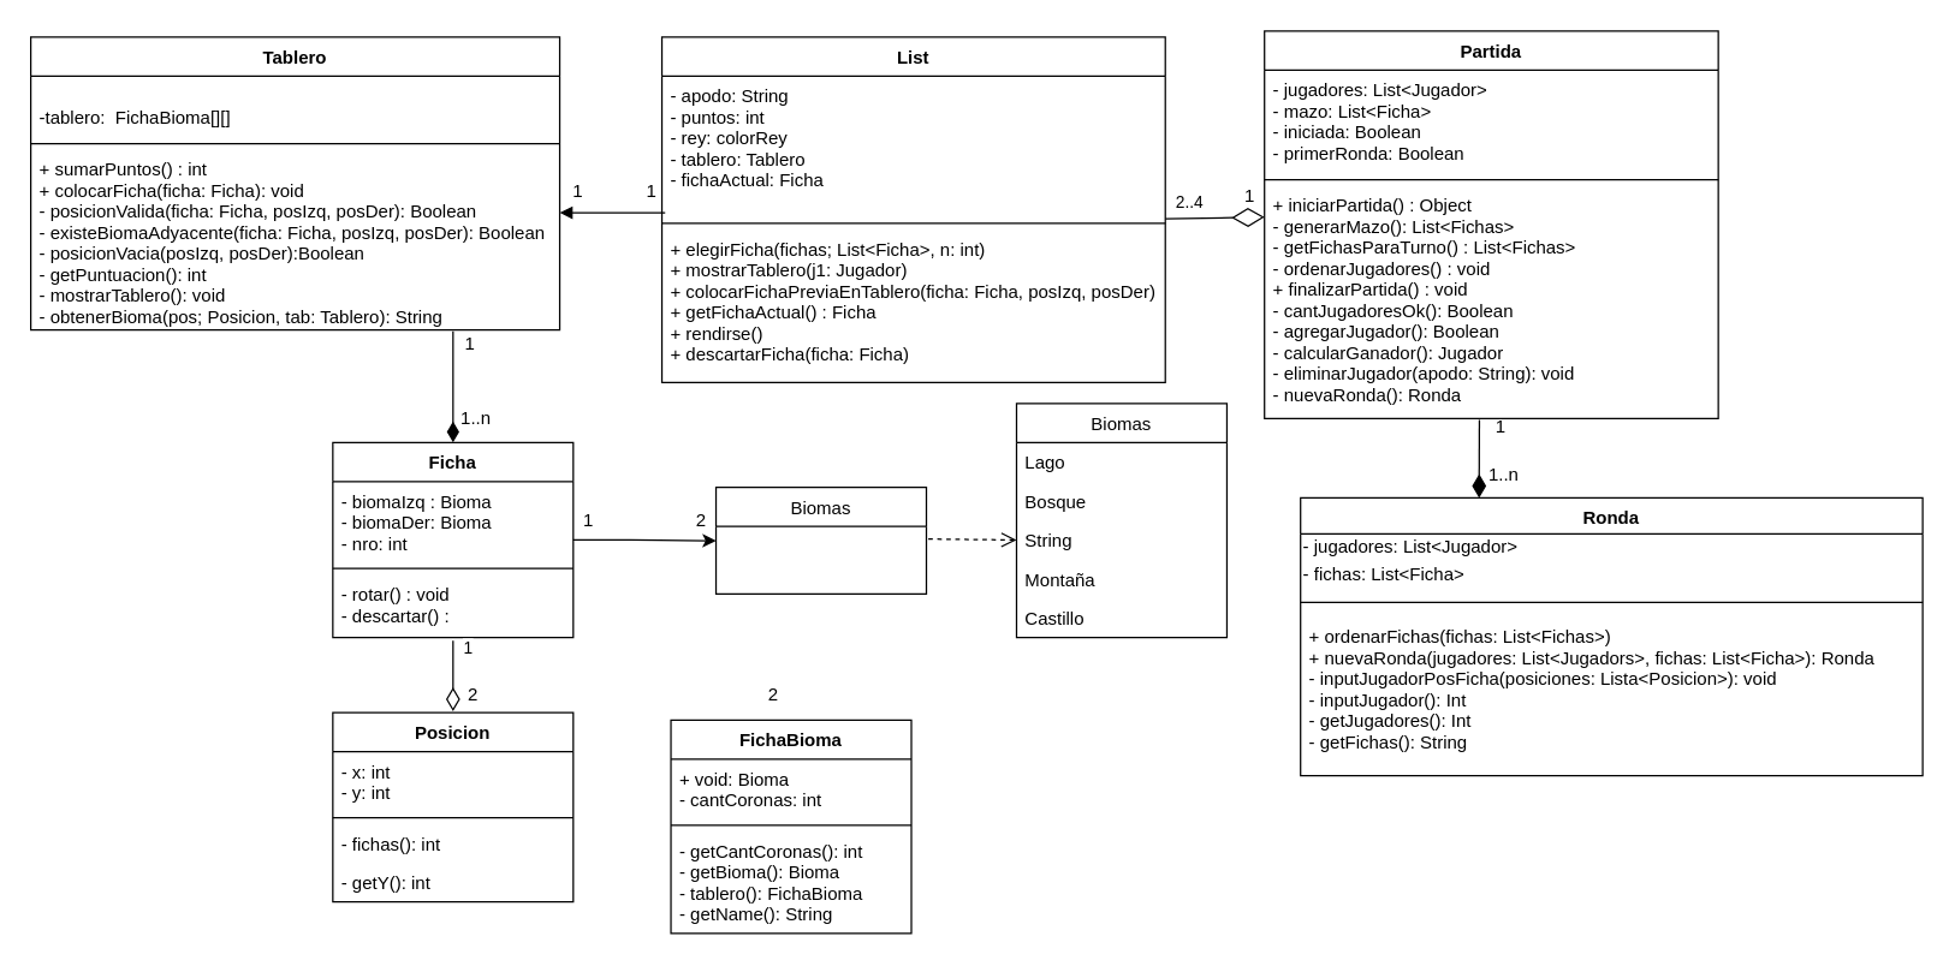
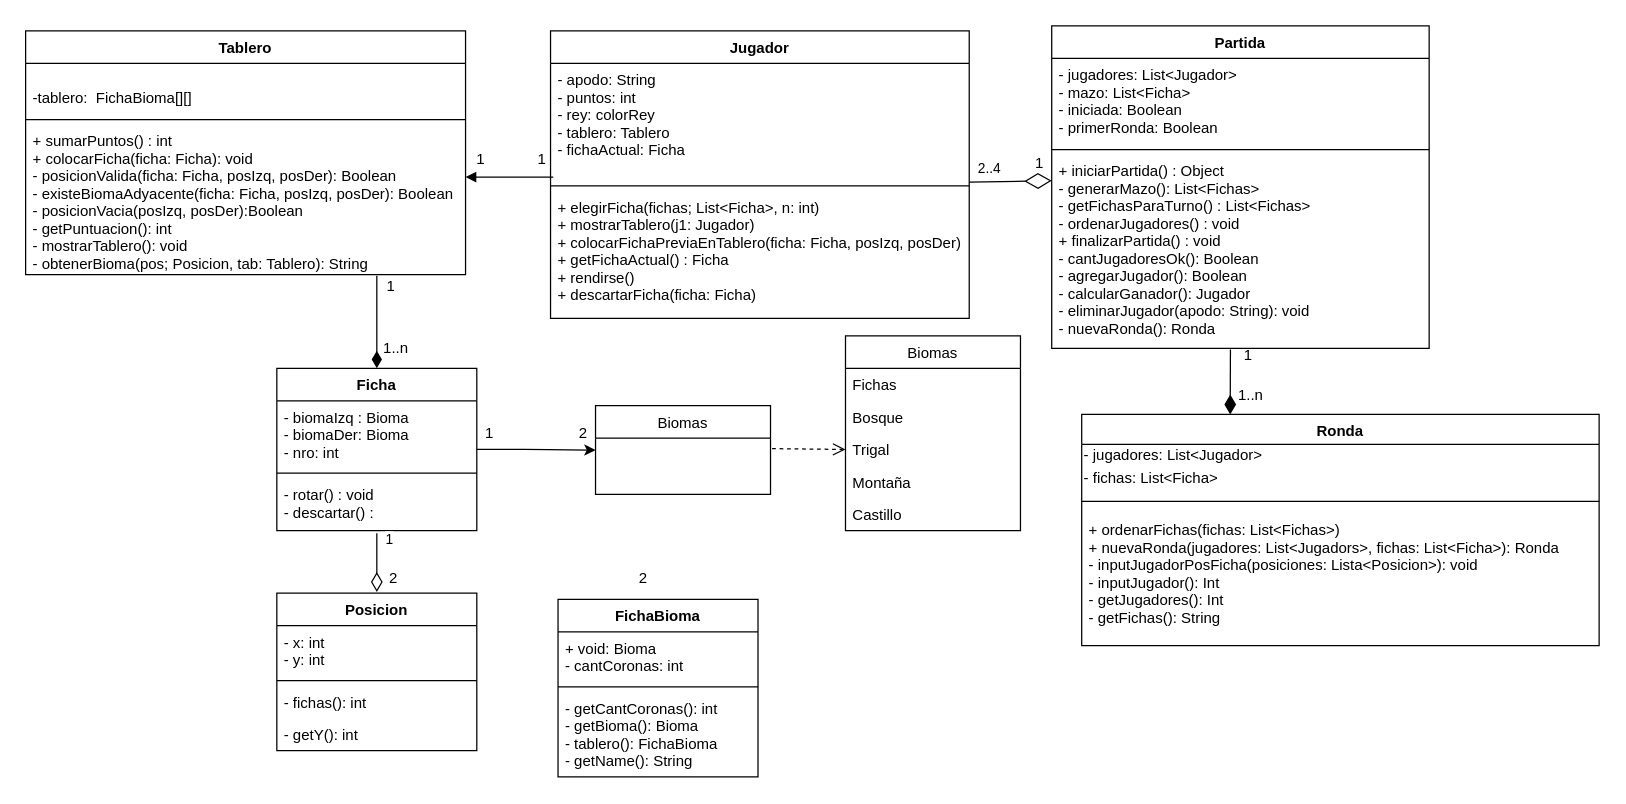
- <mxCell id="3" value="List" style="swimlane;fontStyle=1;align=center;verticalAlign=top;childLayout=stackLayout;horizontal=1;startSize=26;horizontalStack=0;resizeParent=1;resizeParentMax=0;resizeLast=0;collapsible=1;marginBottom=0;" parent="1" vertex="1"><mxGeometry x="440" y="24" width="335" height="230" as="geometry" /></mxCell>
+ <mxCell id="3" value="Jugador" style="swimlane;fontStyle=1;align=center;verticalAlign=top;childLayout=stackLayout;horizontal=1;startSize=26;horizontalStack=0;resizeParent=1;resizeParentMax=0;resizeLast=0;collapsible=1;marginBottom=0;" parent="1" vertex="1"><mxGeometry x="440" y="24" width="335" height="230" as="geometry" /></mxCell>
- <mxCell id="26" value="Lago" style="text;strokeColor=none;fillColor=none;align=left;verticalAlign=top;spacingLeft=4;spacingRight=4;overflow=hidden;rotatable=0;points=[[0,0.5],[1,0.5]];portConstraint=eastwest;" parent="25" vertex="1"><mxGeometry y="26" width="140" height="26" as="geometry" /></mxCell>
+ <mxCell id="26" value="Fichas" style="text;strokeColor=none;fillColor=none;align=left;verticalAlign=top;spacingLeft=4;spacingRight=4;overflow=hidden;rotatable=0;points=[[0,0.5],[1,0.5]];portConstraint=eastwest;" parent="25" vertex="1"><mxGeometry y="26" width="140" height="26" as="geometry" /></mxCell>
- <mxCell id="28" value="String" style="text;strokeColor=none;fillColor=none;align=left;verticalAlign=top;spacingLeft=4;spacingRight=4;overflow=hidden;rotatable=0;points=[[0,0.5],[1,0.5]];portConstraint=eastwest;" parent="25" vertex="1"><mxGeometry y="78" width="140" height="26" as="geometry" /></mxCell>
+ <mxCell id="28" value="Trigal" style="text;strokeColor=none;fillColor=none;align=left;verticalAlign=top;spacingLeft=4;spacingRight=4;overflow=hidden;rotatable=0;points=[[0,0.5],[1,0.5]];portConstraint=eastwest;" parent="25" vertex="1"><mxGeometry y="78" width="140" height="26" as="geometry" /></mxCell>
